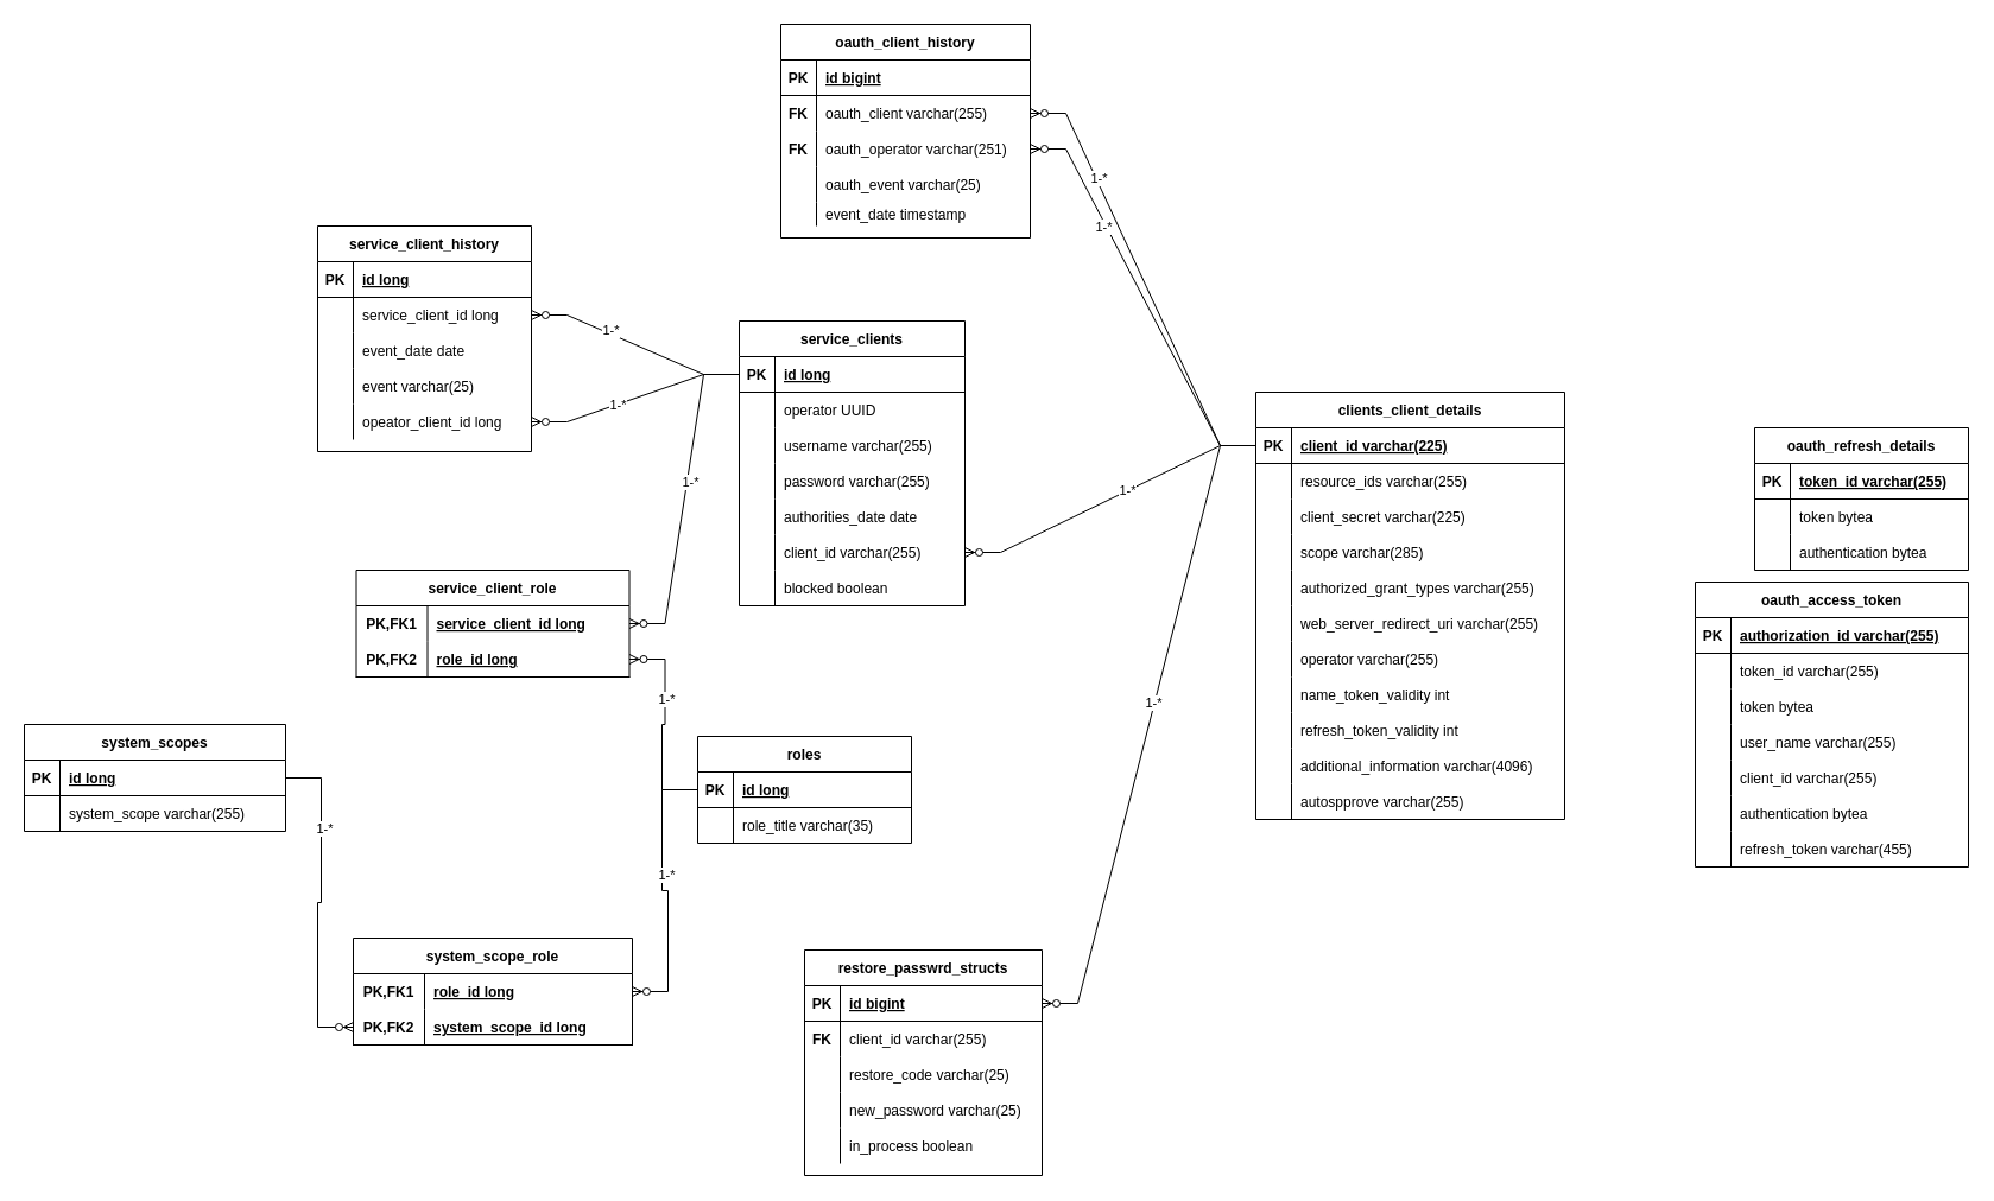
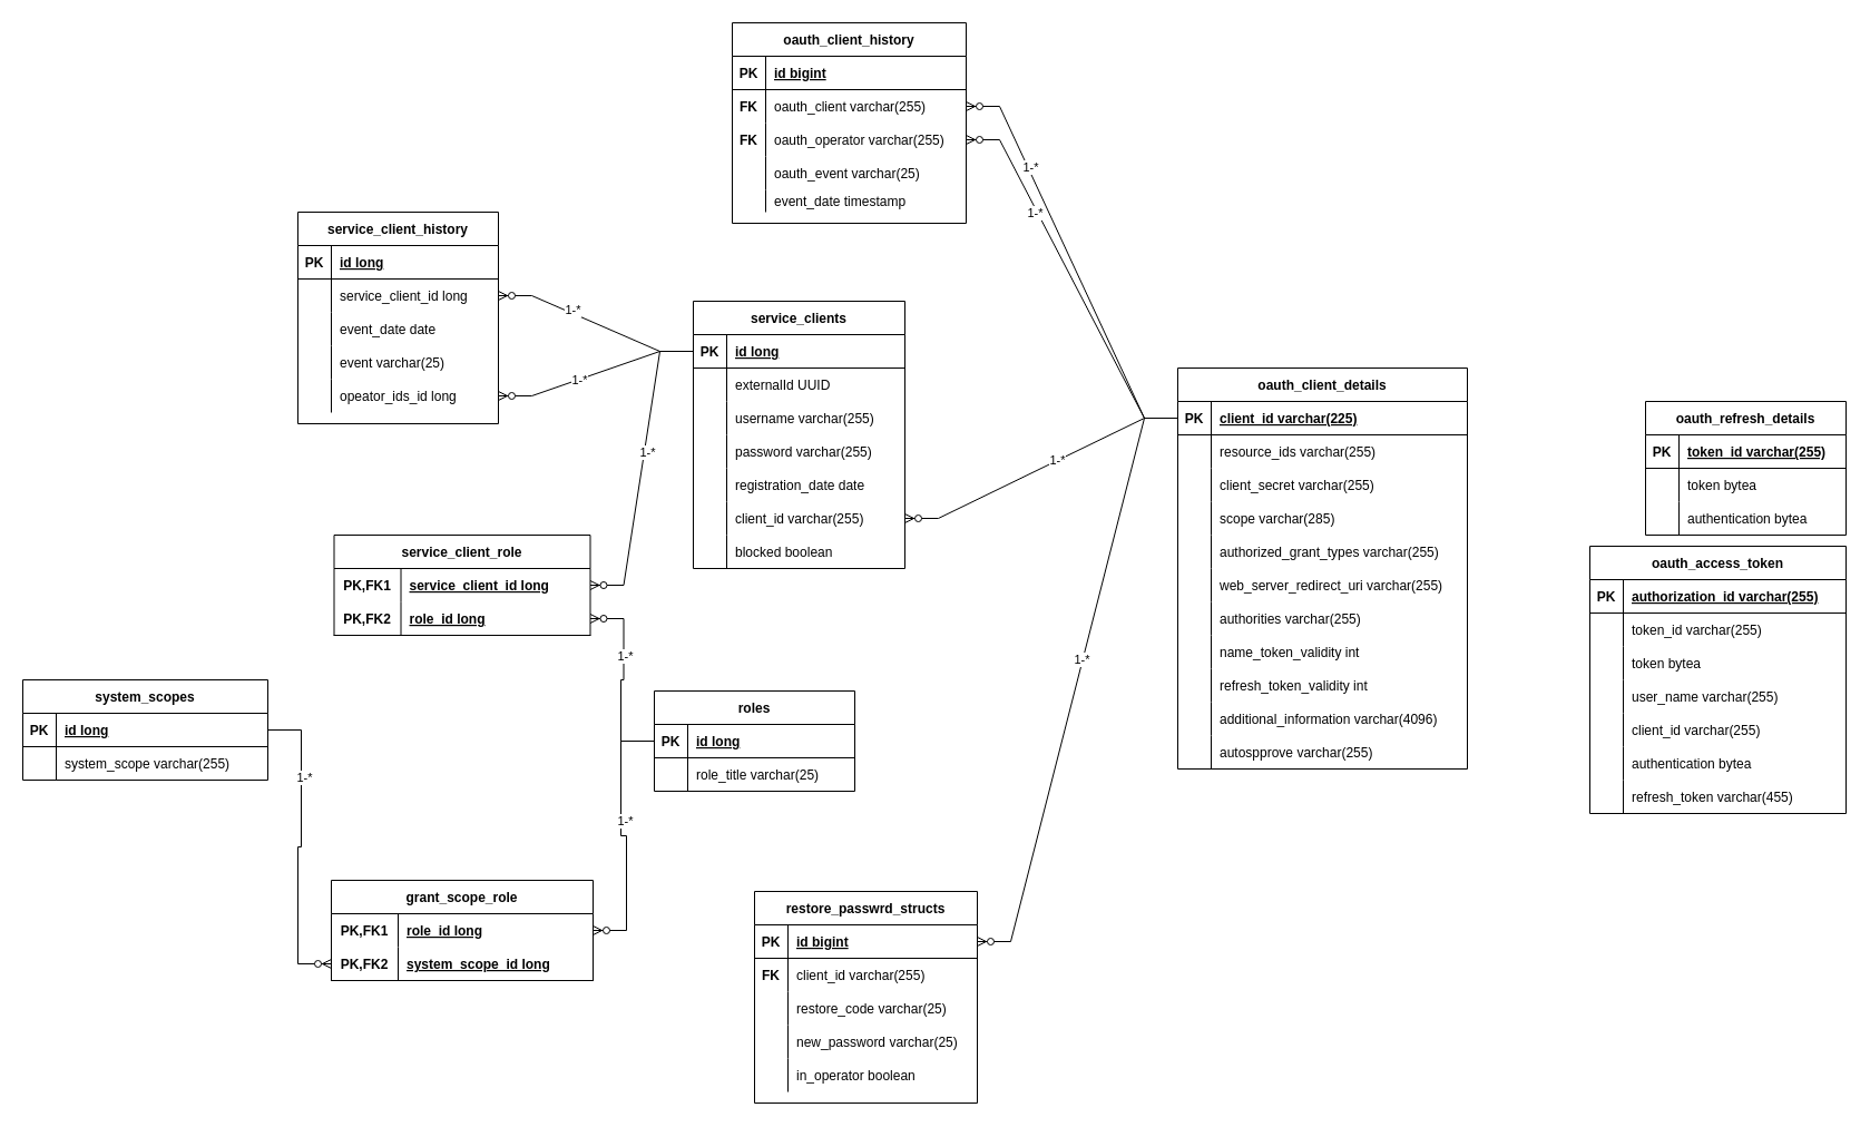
- <mxCell id="175" value="oauth_operator varchar(251)" style="shape=partialRectangle;connectable=0;fillColor=none;top=0;left=0;bottom=0;right=0;align=left;spacingLeft=6;overflow=hidden;" vertex="1" parent="173"><mxGeometry x="30" width="180" height="30" as="geometry"><mxRectangle width="180" height="30" as="alternateBounds" /></mxGeometry></mxCell>
+ <mxCell id="175" value="oauth_operator varchar(255)" style="shape=partialRectangle;connectable=0;fillColor=none;top=0;left=0;bottom=0;right=0;align=left;spacingLeft=6;overflow=hidden;" vertex="1" parent="173"><mxGeometry x="30" width="180" height="30" as="geometry"><mxRectangle width="180" height="30" as="alternateBounds" /></mxGeometry></mxCell>
- <mxCell id="74" value="operator UUID" style="shape=partialRectangle;connectable=0;fillColor=none;top=0;left=0;bottom=0;right=0;align=left;spacingLeft=6;overflow=hidden;" parent="72" vertex="1"><mxGeometry x="30" width="160" height="30" as="geometry"><mxRectangle width="160" height="30" as="alternateBounds" /></mxGeometry></mxCell>
+ <mxCell id="74" value="externalId UUID" style="shape=partialRectangle;connectable=0;fillColor=none;top=0;left=0;bottom=0;right=0;align=left;spacingLeft=6;overflow=hidden;" parent="72" vertex="1"><mxGeometry x="30" width="160" height="30" as="geometry"><mxRectangle width="160" height="30" as="alternateBounds" /></mxGeometry></mxCell>
- <mxCell id="2" value="clients_client_details" style="shape=table;startSize=30;container=1;collapsible=1;childLayout=tableLayout;fixedRows=1;rowLines=0;fontStyle=1;align=center;resizeLast=1;" parent="1" vertex="1"><mxGeometry x="1057" y="330" width="260" height="360" as="geometry" /></mxCell>
+ <mxCell id="2" value="oauth_client_details" style="shape=table;startSize=30;container=1;collapsible=1;childLayout=tableLayout;fixedRows=1;rowLines=0;fontStyle=1;align=center;resizeLast=1;" parent="1" vertex="1"><mxGeometry x="1057" y="330" width="260" height="360" as="geometry" /></mxCell>
- <mxCell id="143" value="opeator_client_id long" style="shape=partialRectangle;connectable=0;fillColor=none;top=0;left=0;bottom=0;right=0;align=left;spacingLeft=6;overflow=hidden;" parent="141" vertex="1"><mxGeometry x="30" width="150" height="30" as="geometry"><mxRectangle width="150" height="30" as="alternateBounds" /></mxGeometry></mxCell>
+ <mxCell id="143" value="opeator_ids_id long" style="shape=partialRectangle;connectable=0;fillColor=none;top=0;left=0;bottom=0;right=0;align=left;spacingLeft=6;overflow=hidden;" parent="141" vertex="1"><mxGeometry x="30" width="150" height="30" as="geometry"><mxRectangle width="150" height="30" as="alternateBounds" /></mxGeometry></mxCell>
- <mxCell id="83" value="authorities_date date" style="shape=partialRectangle;connectable=0;fillColor=none;top=0;left=0;bottom=0;right=0;align=left;spacingLeft=6;overflow=hidden;" parent="81" vertex="1"><mxGeometry x="30" width="160" height="30" as="geometry"><mxRectangle width="160" height="30" as="alternateBounds" /></mxGeometry></mxCell>
+ <mxCell id="83" value="registration_date date" style="shape=partialRectangle;connectable=0;fillColor=none;top=0;left=0;bottom=0;right=0;align=left;spacingLeft=6;overflow=hidden;" parent="81" vertex="1"><mxGeometry x="30" width="160" height="30" as="geometry"><mxRectangle width="160" height="30" as="alternateBounds" /></mxGeometry></mxCell>
- <mxCell id="11" value="client_secret varchar(225)" style="shape=partialRectangle;connectable=0;fillColor=none;top=0;left=0;bottom=0;right=0;align=left;spacingLeft=6;overflow=hidden;" parent="9" vertex="1"><mxGeometry x="30" width="230" height="30" as="geometry"><mxRectangle width="230" height="30" as="alternateBounds" /></mxGeometry></mxCell>
+ <mxCell id="11" value="client_secret varchar(255)" style="shape=partialRectangle;connectable=0;fillColor=none;top=0;left=0;bottom=0;right=0;align=left;spacingLeft=6;overflow=hidden;" parent="9" vertex="1"><mxGeometry x="30" width="230" height="30" as="geometry"><mxRectangle width="230" height="30" as="alternateBounds" /></mxGeometry></mxCell>
- <mxCell id="23" value="operator varchar(255)" style="shape=partialRectangle;connectable=0;fillColor=none;top=0;left=0;bottom=0;right=0;align=left;spacingLeft=6;overflow=hidden;" parent="21" vertex="1"><mxGeometry x="30" width="230" height="30" as="geometry"><mxRectangle width="230" height="30" as="alternateBounds" /></mxGeometry></mxCell>
+ <mxCell id="23" value="authorities varchar(255)" style="shape=partialRectangle;connectable=0;fillColor=none;top=0;left=0;bottom=0;right=0;align=left;spacingLeft=6;overflow=hidden;" parent="21" vertex="1"><mxGeometry x="30" width="230" height="30" as="geometry"><mxRectangle width="230" height="30" as="alternateBounds" /></mxGeometry></mxCell>
- <mxCell id="96" value="role_title varchar(35)" style="shape=partialRectangle;connectable=0;fillColor=none;top=0;left=0;bottom=0;right=0;align=left;spacingLeft=6;overflow=hidden;" parent="94" vertex="1"><mxGeometry x="30" width="150" height="30" as="geometry"><mxRectangle width="150" height="30" as="alternateBounds" /></mxGeometry></mxCell>
+ <mxCell id="96" value="role_title varchar(25)" style="shape=partialRectangle;connectable=0;fillColor=none;top=0;left=0;bottom=0;right=0;align=left;spacingLeft=6;overflow=hidden;" parent="94" vertex="1"><mxGeometry x="30" width="150" height="30" as="geometry"><mxRectangle width="150" height="30" as="alternateBounds" /></mxGeometry></mxCell>
- <mxCell id="117" value="system_scope_role" style="shape=table;startSize=30;container=1;collapsible=1;childLayout=tableLayout;fixedRows=1;rowLines=0;fontStyle=1;align=center;resizeLast=1;" parent="1" vertex="1"><mxGeometry x="297" y="790" width="235" height="90" as="geometry" /></mxCell>
+ <mxCell id="117" value="grant_scope_role" style="shape=table;startSize=30;container=1;collapsible=1;childLayout=tableLayout;fixedRows=1;rowLines=0;fontStyle=1;align=center;resizeLast=1;" parent="1" vertex="1"><mxGeometry x="297" y="790" width="235" height="90" as="geometry" /></mxCell>
- <mxCell id="163" value="in_process boolean" style="shape=partialRectangle;connectable=0;fillColor=none;top=0;left=0;bottom=0;right=0;align=left;spacingLeft=6;overflow=hidden;" vertex="1" parent="161"><mxGeometry x="30" width="170" height="30" as="geometry"><mxRectangle width="170" height="30" as="alternateBounds" /></mxGeometry></mxCell>
+ <mxCell id="163" value="in_operator boolean" style="shape=partialRectangle;connectable=0;fillColor=none;top=0;left=0;bottom=0;right=0;align=left;spacingLeft=6;overflow=hidden;" vertex="1" parent="161"><mxGeometry x="30" width="170" height="30" as="geometry"><mxRectangle width="170" height="30" as="alternateBounds" /></mxGeometry></mxCell>
